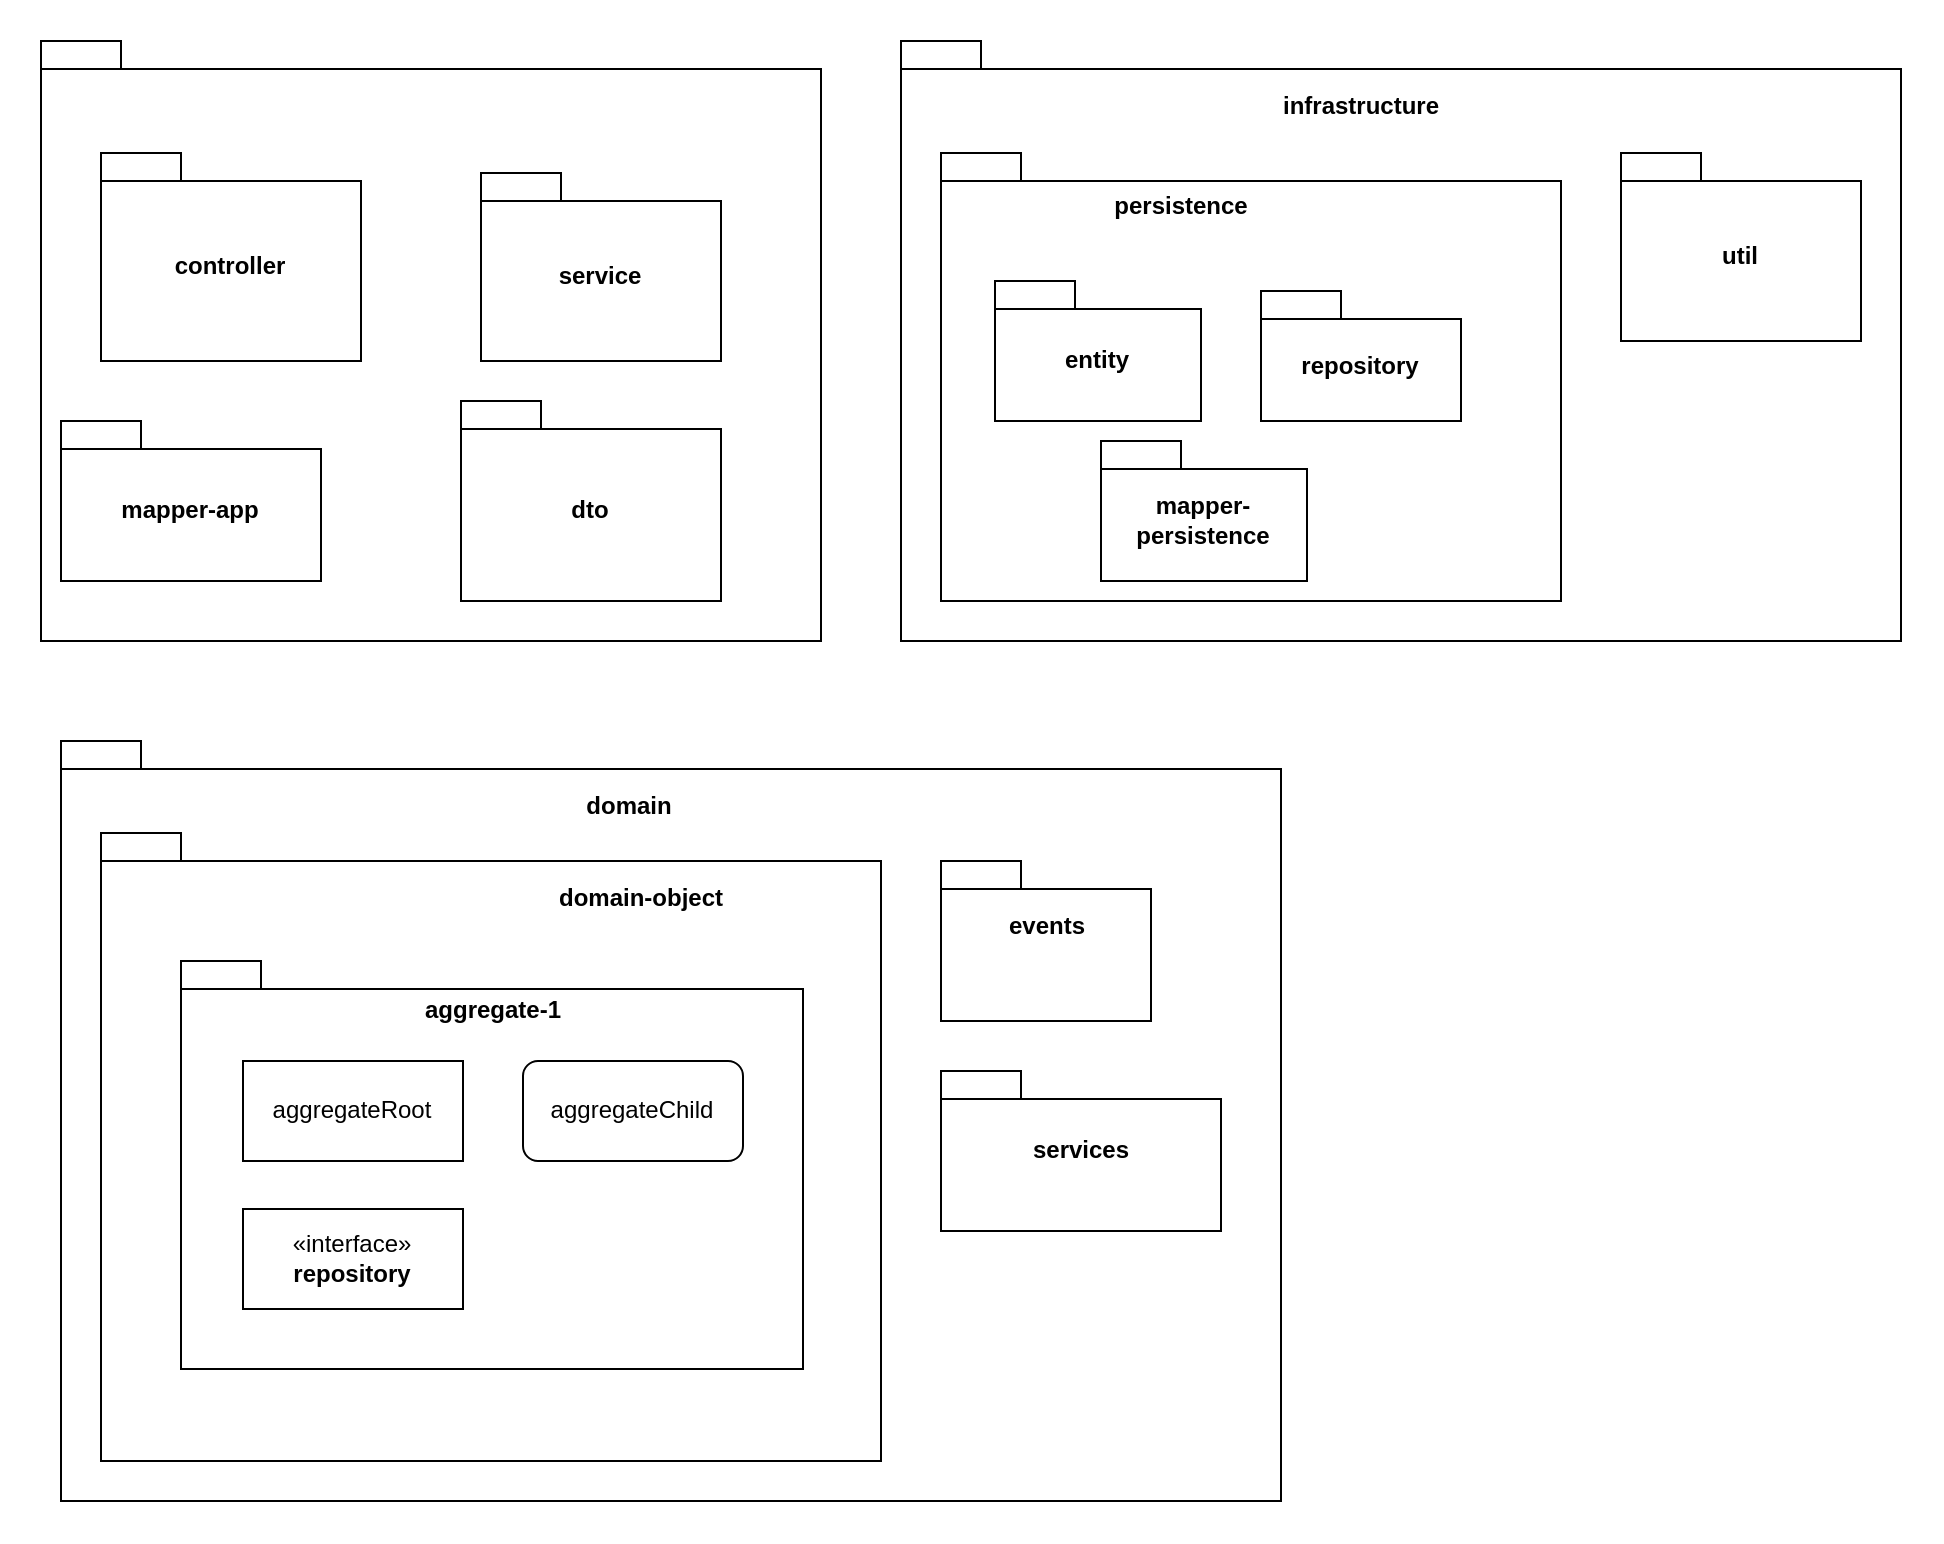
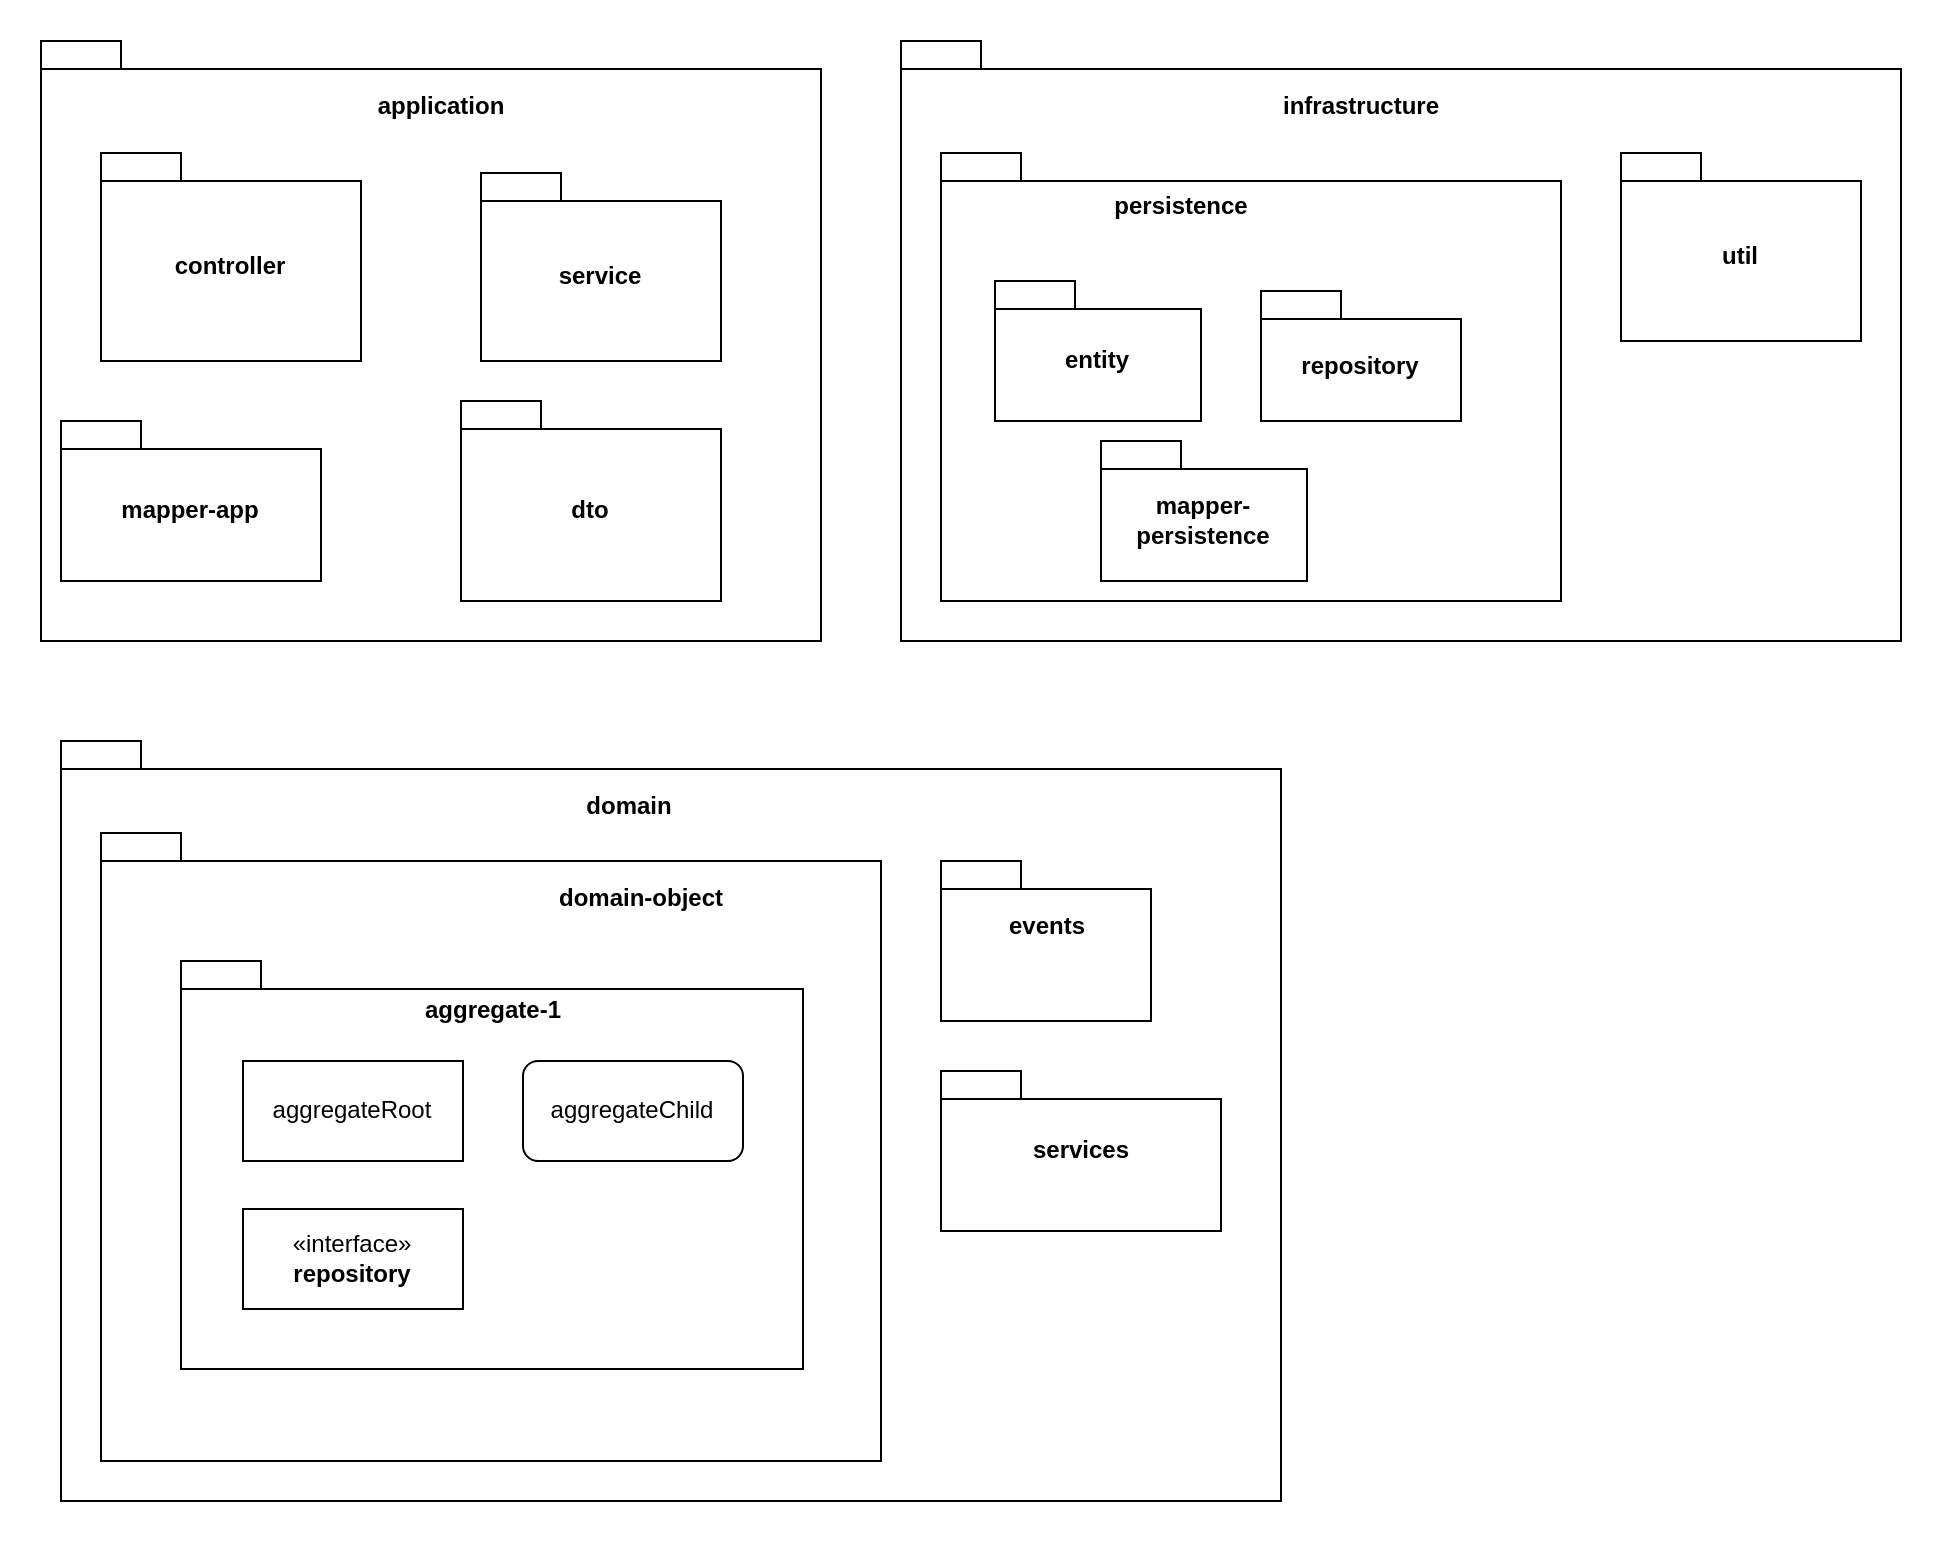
+ <mxCell id="3" value="application" style="text;align=center;fontStyle=1;verticalAlign=middle;spacingLeft=3;spacingRight=3;strokeColor=none;rotatable=0;points=[[0,0.5],[1,0.5]];portConstraint=eastwest;html=1;" vertex="1" parent="1"><mxGeometry x="180" y="40" width="80" height="26" as="geometry" /></mxCell>
